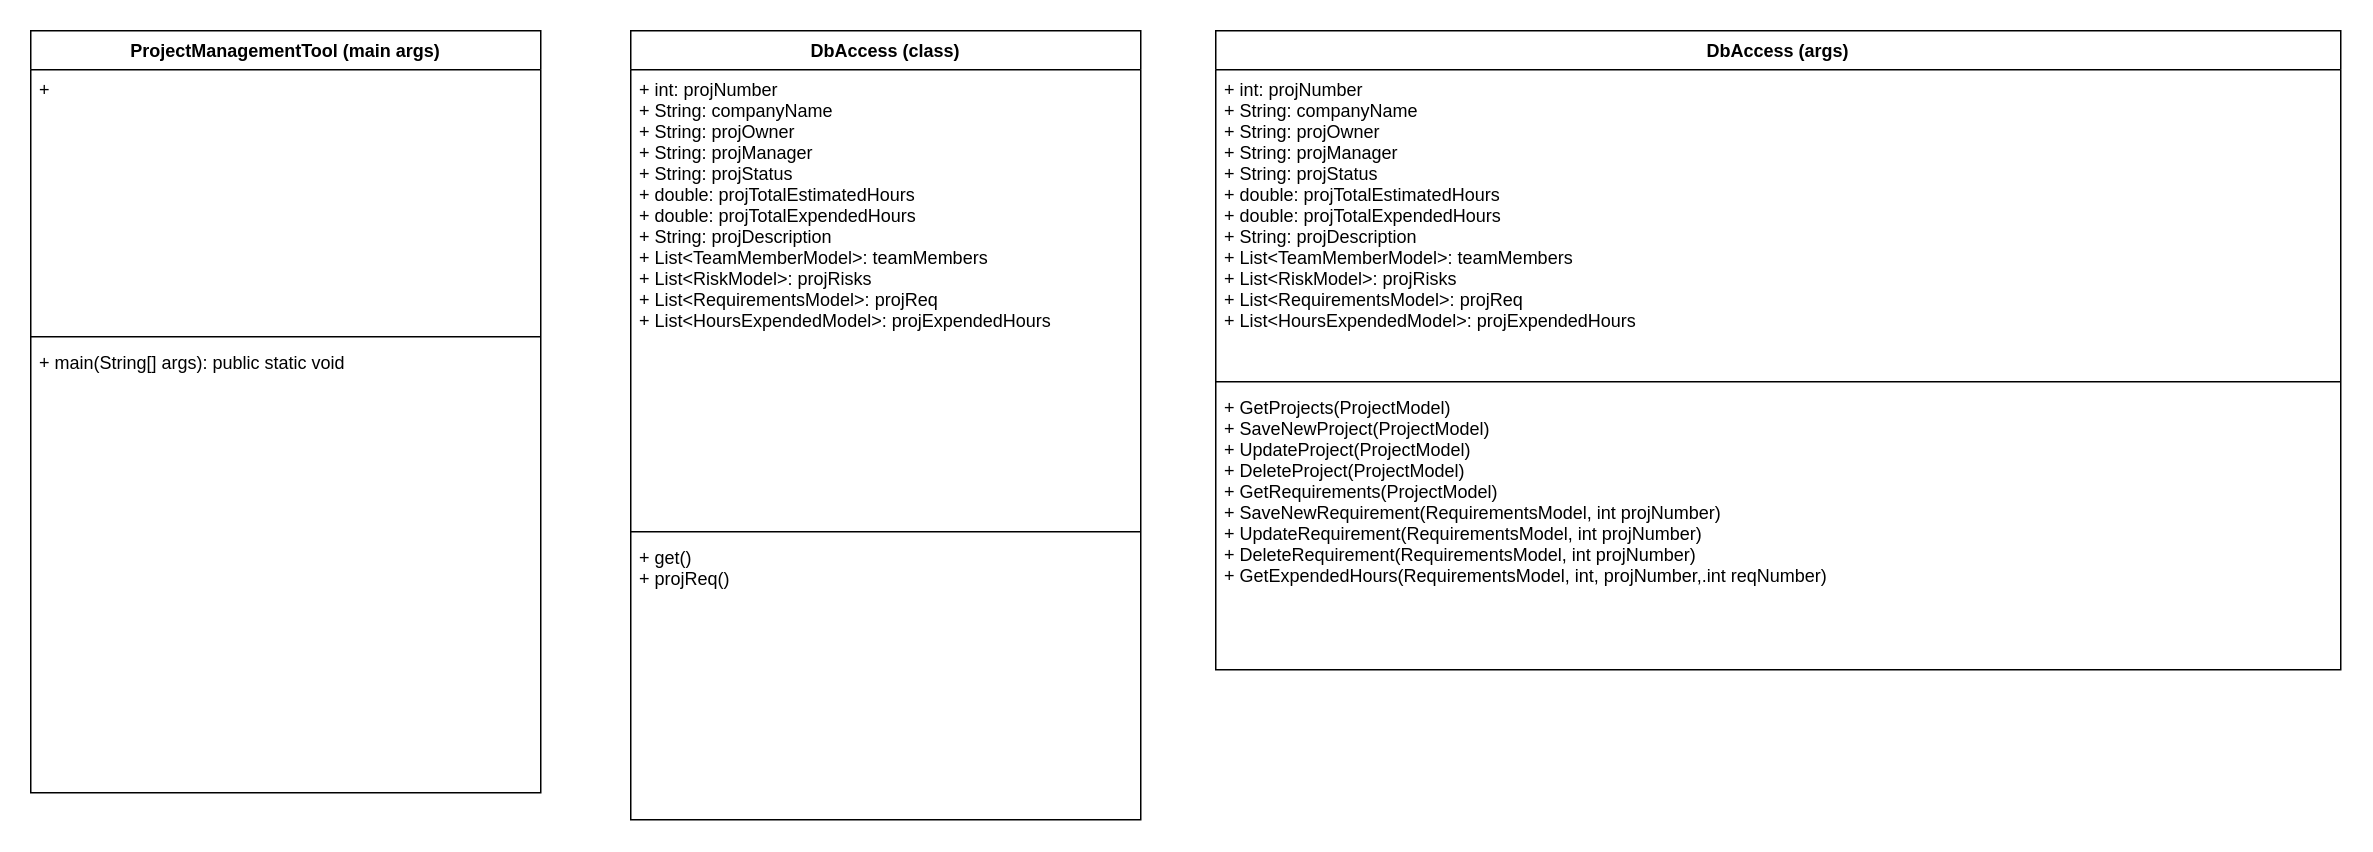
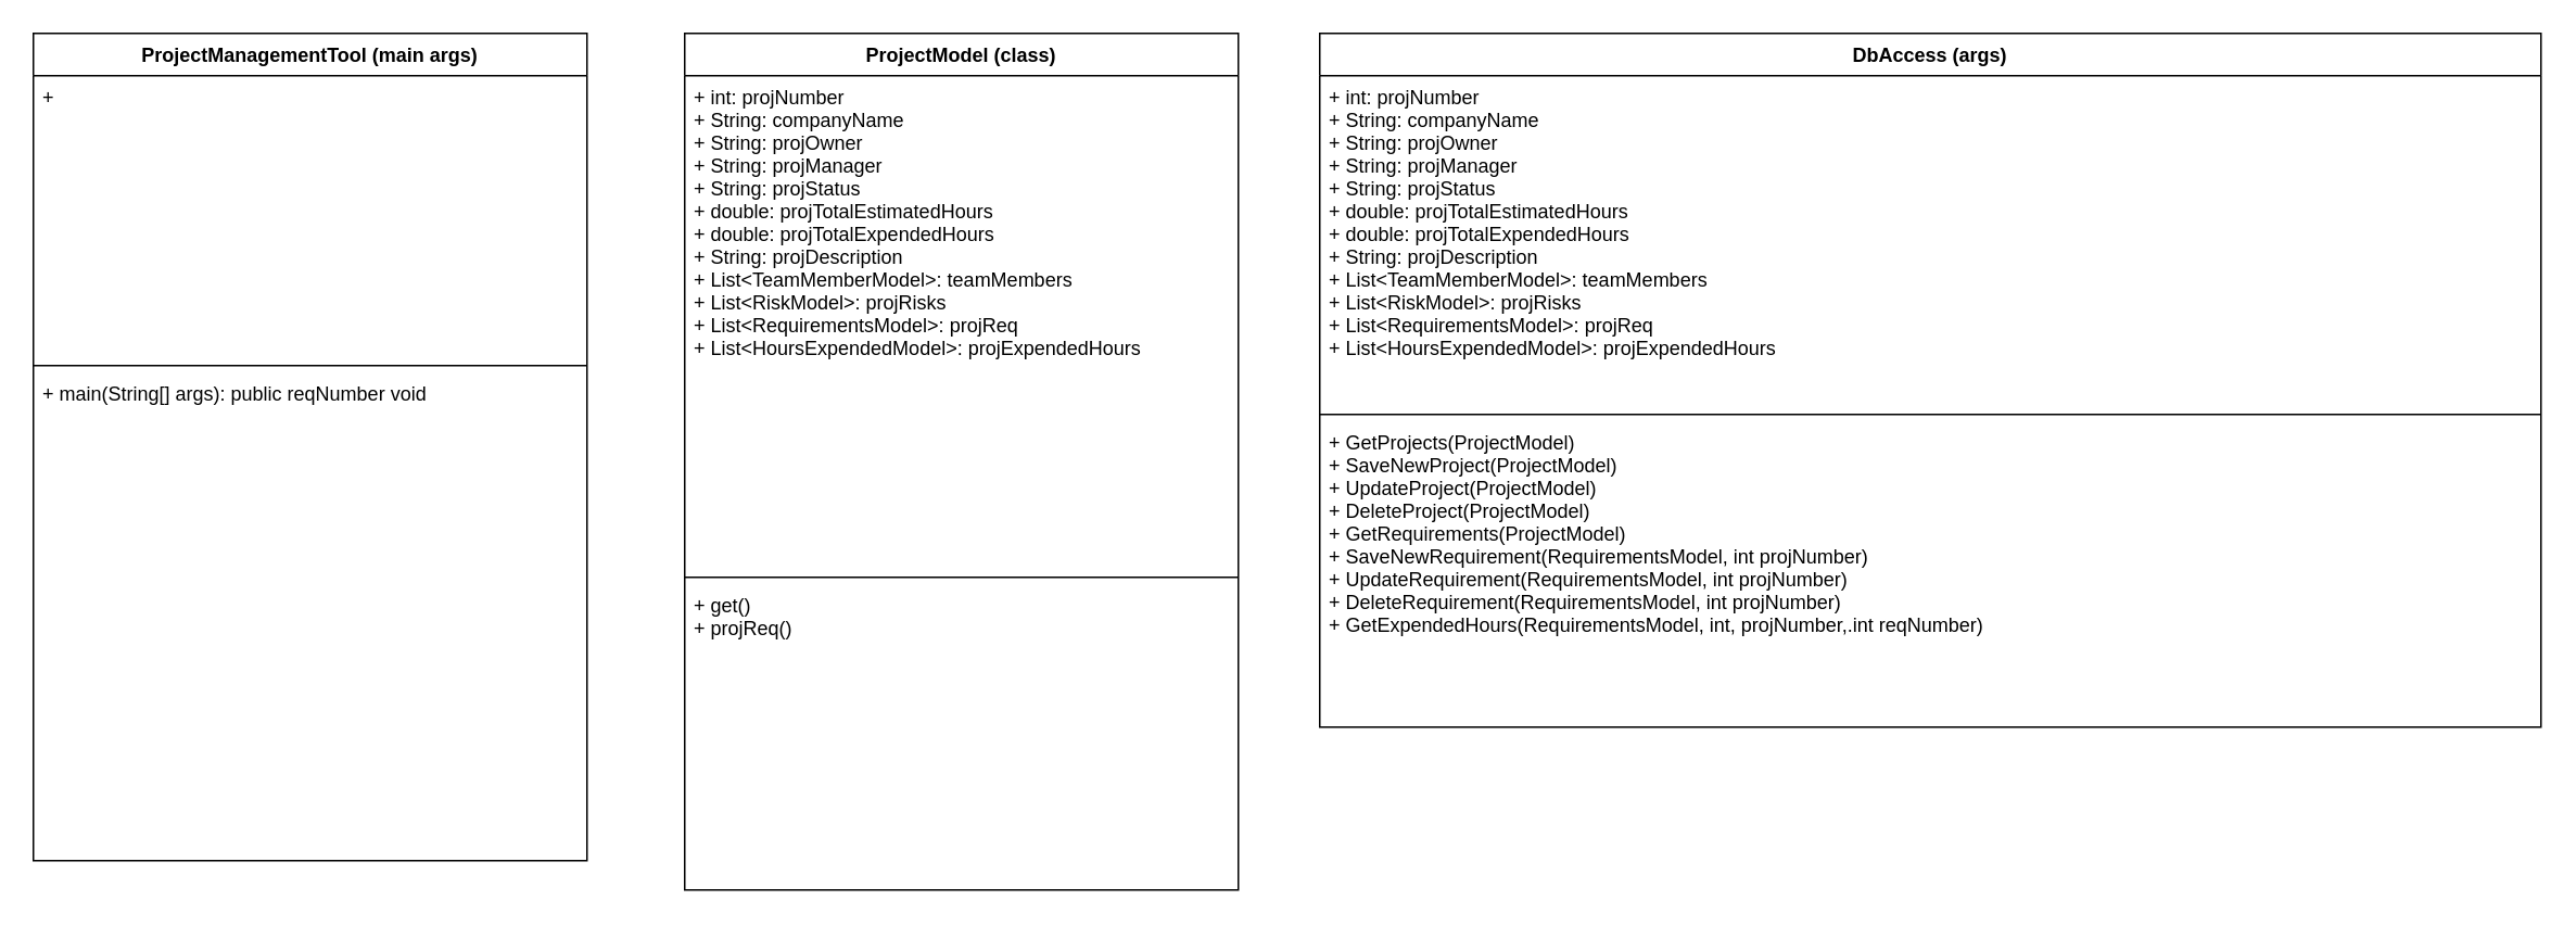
- <mxCell id="6" value="DbAccess (class)" style="swimlane;fontStyle=1;align=center;verticalAlign=top;childLayout=stackLayout;horizontal=1;startSize=26;horizontalStack=0;resizeParent=1;resizeParentMax=0;resizeLast=0;collapsible=1;marginBottom=0;" vertex="1" parent="1"><mxGeometry x="420" y="20" width="340" height="526" as="geometry" /></mxCell>
+ <mxCell id="6" value="ProjectModel (class)" style="swimlane;fontStyle=1;align=center;verticalAlign=top;childLayout=stackLayout;horizontal=1;startSize=26;horizontalStack=0;resizeParent=1;resizeParentMax=0;resizeLast=0;collapsible=1;marginBottom=0;" vertex="1" parent="1"><mxGeometry x="420" y="20" width="340" height="526" as="geometry" /></mxCell>
- <mxCell id="5" value="+ main(String[] args): public static void" style="text;strokeColor=none;fillColor=none;align=left;verticalAlign=top;spacingLeft=4;spacingRight=4;overflow=hidden;rotatable=0;points=[[0,0.5],[1,0.5]];portConstraint=eastwest;" vertex="1" parent="2"><mxGeometry y="208" width="340" height="300" as="geometry" /></mxCell>
+ <mxCell id="5" value="+ main(String[] args): public reqNumber void" style="text;strokeColor=none;fillColor=none;align=left;verticalAlign=top;spacingLeft=4;spacingRight=4;overflow=hidden;rotatable=0;points=[[0,0.5],[1,0.5]];portConstraint=eastwest;" vertex="1" parent="2"><mxGeometry y="208" width="340" height="300" as="geometry" /></mxCell>
